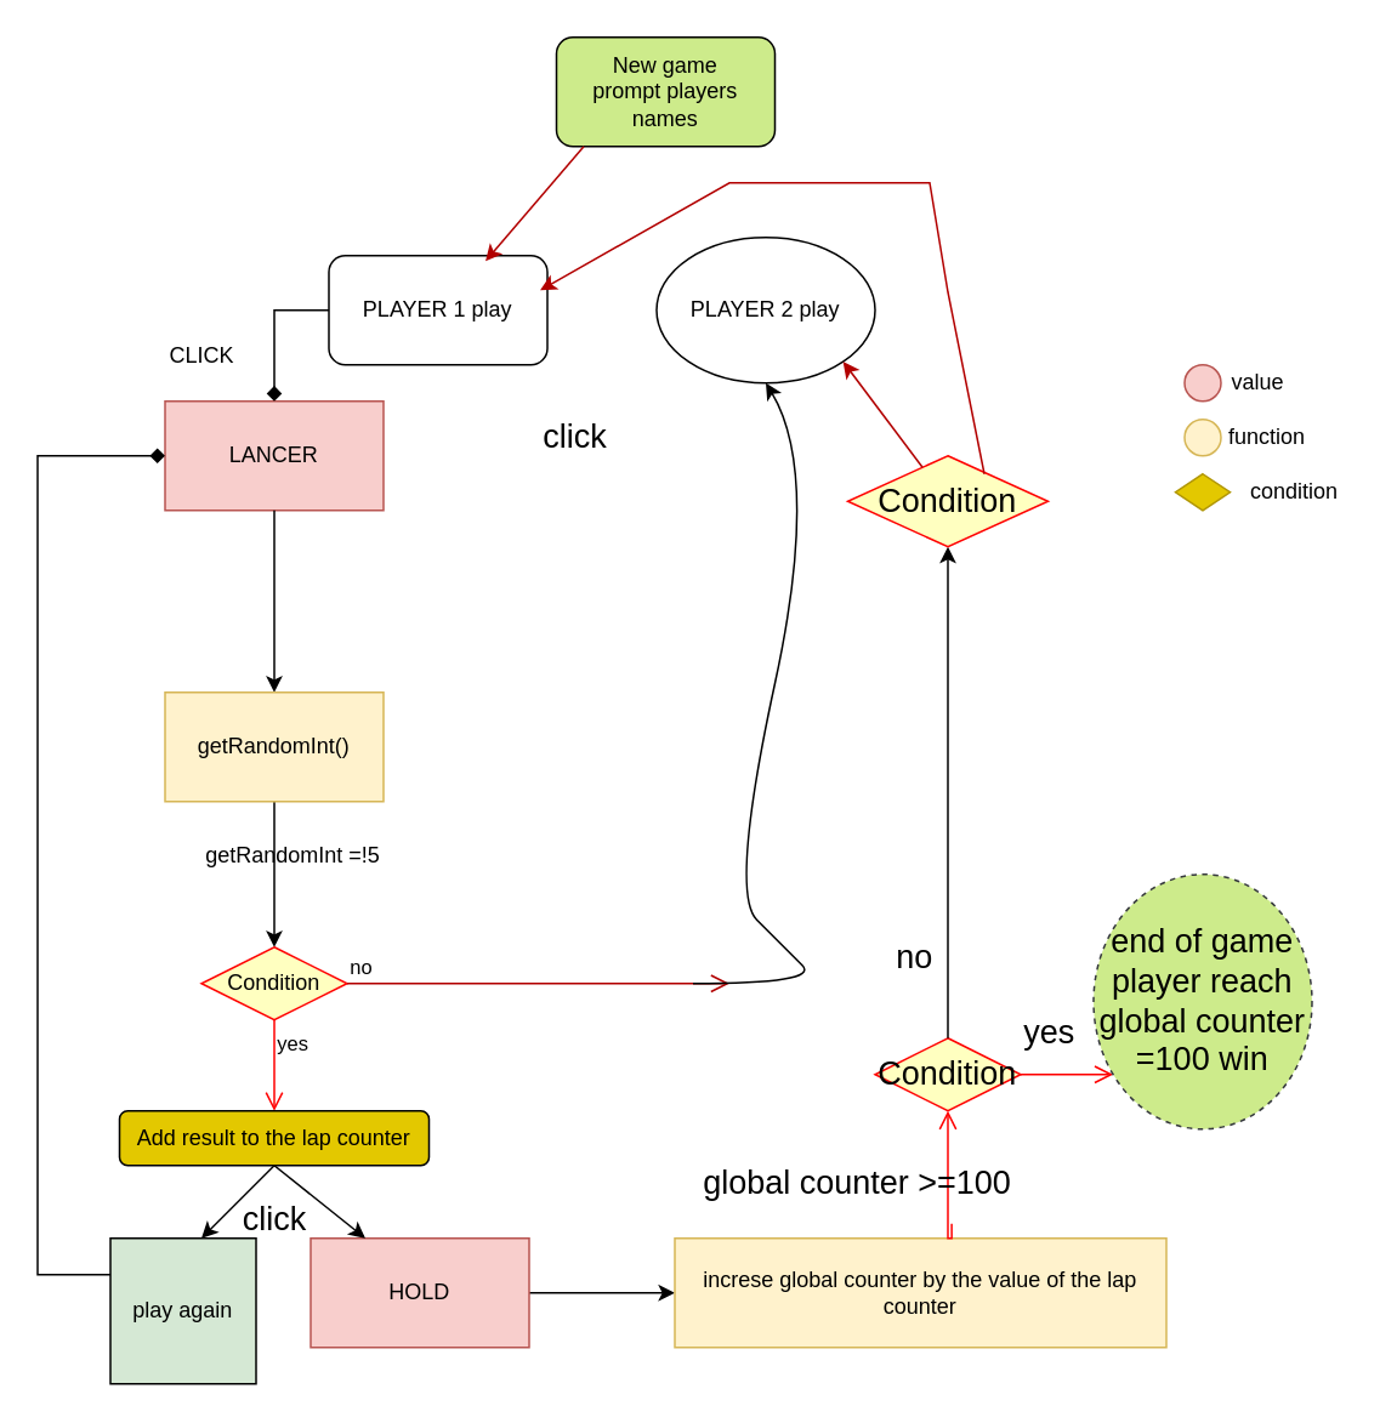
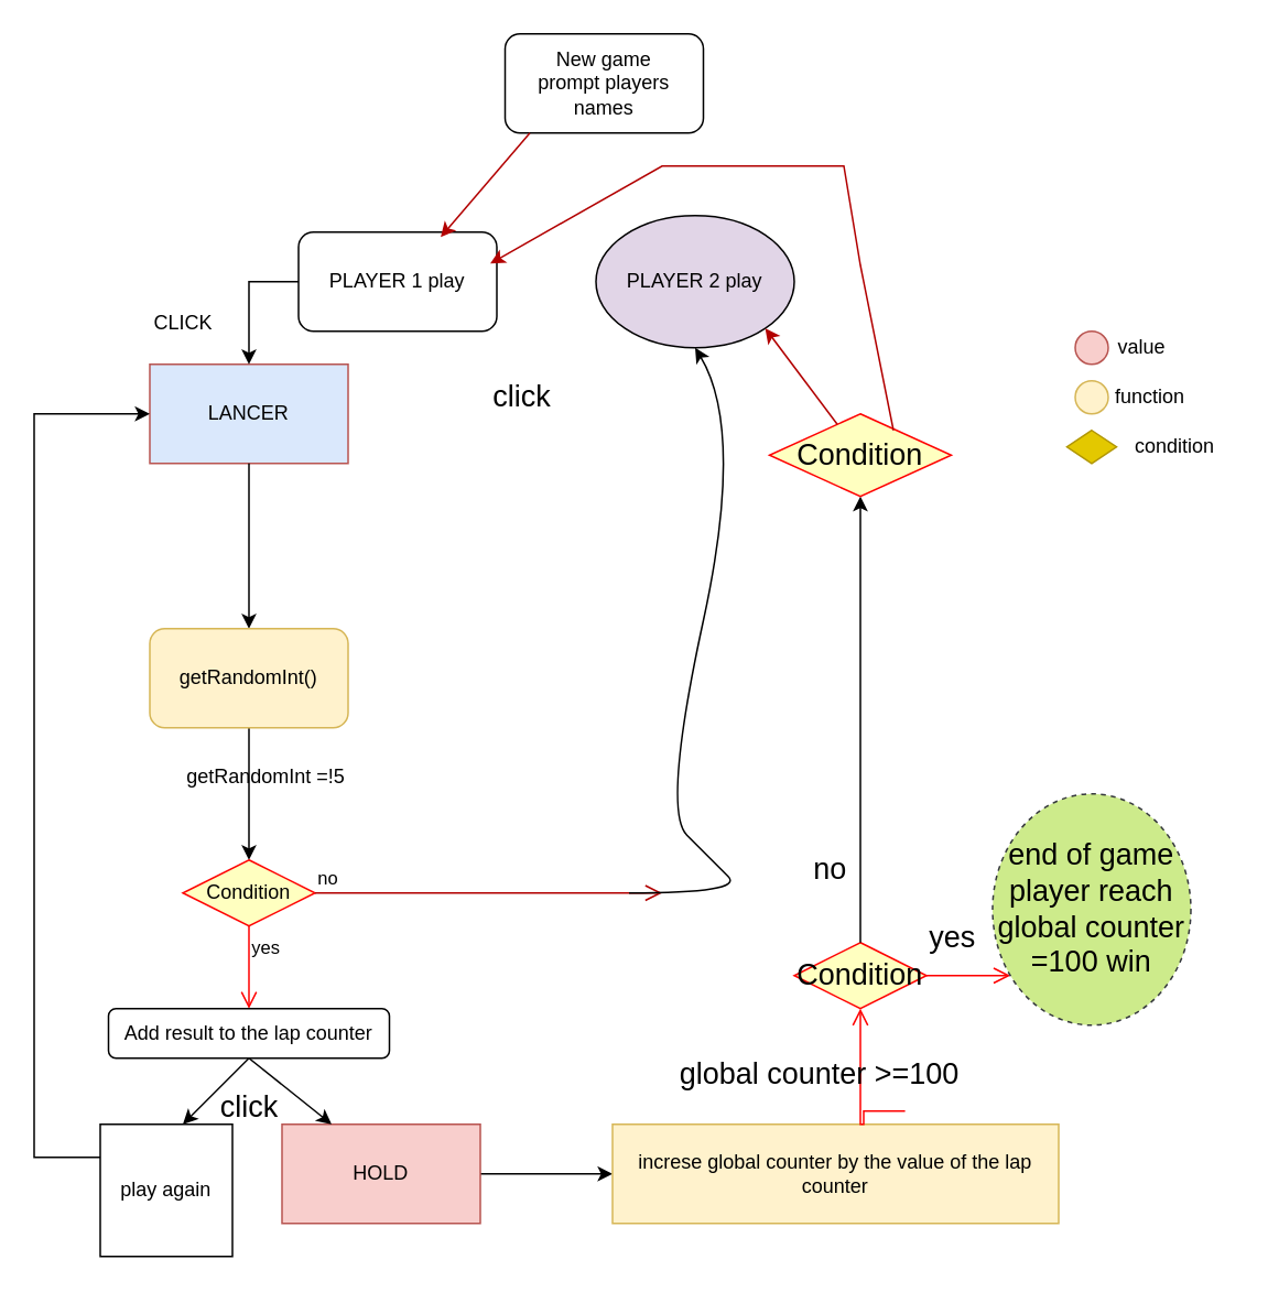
- <mxCell id="26" value="&lt;div&gt;New game&lt;/div&gt;&lt;div&gt;prompt players names&lt;br&gt;&lt;/div&gt;" style="rounded=1;whiteSpace=wrap;html=1;fillColor=#cdeb8b;" vertex="1" parent="1"><mxGeometry x="305" y="20" width="120" height="60" as="geometry" /></mxCell>
+ <mxCell id="26" value="&lt;div&gt;New game&lt;/div&gt;&lt;div&gt;prompt players names&lt;br&gt;&lt;/div&gt;" style="rounded=1;whiteSpace=wrap;html=1;" vertex="1" parent="1"><mxGeometry x="305" y="20" width="120" height="60" as="geometry" /></mxCell>
- <mxCell id="17" value="PLAYER 2 play" style="ellipse;whiteSpace=wrap;html=1;" vertex="1" parent="1"><mxGeometry x="360" y="130" width="120" height="80" as="geometry" /></mxCell>
+ <mxCell id="17" value="PLAYER 2 play" style="ellipse;whiteSpace=wrap;html=1;fillColor=#e1d5e7;" vertex="1" parent="1"><mxGeometry x="360" y="130" width="120" height="80" as="geometry" /></mxCell>
- <mxCell id="14" value="" style="edgeStyle=orthogonalEdgeStyle;rounded=0;orthogonalLoop=1;jettySize=auto;html=1;entryX=0.5;entryY=0;entryDx=0;entryDy=0;endArrow=diamond;" edge="1" parent="1" source="15" target="4"><mxGeometry relative="1" as="geometry"><mxPoint x="80" y="170" as="targetPoint" /><Array as="points"><mxPoint x="150" y="170" /></Array></mxGeometry></mxCell>
+ <mxCell id="14" value="" style="edgeStyle=orthogonalEdgeStyle;rounded=0;orthogonalLoop=1;jettySize=auto;html=1;entryX=0.5;entryY=0;entryDx=0;entryDy=0;" edge="1" parent="1" source="15" target="4"><mxGeometry relative="1" as="geometry"><mxPoint x="80" y="170" as="targetPoint" /><Array as="points"><mxPoint x="150" y="170" /></Array></mxGeometry></mxCell>
- <mxCell id="6" value="" style="endArrow=diamond;html=1;rounded=0;exitX=0;exitY=0.25;exitDx=0;exitDy=0;entryX=0;entryY=0.5;entryDx=0;entryDy=0;" edge="1" parent="1" source="18" target="4"><mxGeometry width="50" height="50" relative="1" as="geometry"><mxPoint x="20" y="710" as="sourcePoint" /><mxPoint x="20" y="240" as="targetPoint" /><Array as="points"><mxPoint x="20" y="700" /><mxPoint x="20" y="680" /><mxPoint x="20" y="250" /></Array></mxGeometry></mxCell>
+ <mxCell id="6" value="" style="endArrow=classic;html=1;rounded=0;exitX=0;exitY=0.25;exitDx=0;exitDy=0;entryX=0;entryY=0.5;entryDx=0;entryDy=0;" edge="1" parent="1" source="18" target="4"><mxGeometry width="50" height="50" relative="1" as="geometry"><mxPoint x="20" y="710" as="sourcePoint" /><mxPoint x="20" y="240" as="targetPoint" /><Array as="points"><mxPoint x="20" y="700" /><mxPoint x="20" y="680" /><mxPoint x="20" y="250" /></Array></mxGeometry></mxCell>
- <mxCell id="4" value="LANCER" style="rounded=0;whiteSpace=wrap;html=1;fillColor=#f8cecc;strokeColor=#b85450;" vertex="1" parent="1"><mxGeometry x="90" y="220" width="120" height="60" as="geometry" /></mxCell>
+ <mxCell id="4" value="LANCER" style="rounded=0;whiteSpace=wrap;html=1;fillColor=#dae8fc;strokeColor=#b85450;" vertex="1" parent="1"><mxGeometry x="90" y="220" width="120" height="60" as="geometry" /></mxCell>
- <mxCell id="8" value="getRandomInt()" style="rounded=0;whiteSpace=wrap;html=1;fillColor=#fff2cc;strokeColor=#d6b656;" vertex="1" parent="1"><mxGeometry x="90" y="380" width="120" height="60" as="geometry" /></mxCell>
+ <mxCell id="8" value="getRandomInt()" style="whiteSpace=wrap;html=1;fillColor=#fff2cc;strokeColor=#d6b656;rounded=1;" vertex="1" parent="1"><mxGeometry x="90" y="380" width="120" height="60" as="geometry" /></mxCell>
- <mxCell id="25" value="Add result to the lap counter" style="rounded=1;whiteSpace=wrap;html=1;fillColor=#e3c800;" vertex="1" parent="1"><mxGeometry x="65" y="610" width="170" height="30" as="geometry" /></mxCell>
+ <mxCell id="25" value="Add result to the lap counter" style="rounded=1;whiteSpace=wrap;html=1;" vertex="1" parent="1"><mxGeometry x="65" y="610" width="170" height="30" as="geometry" /></mxCell>
- <mxCell id="37" value="global counter &amp;gt;=100" style="text;html=1;align=center;verticalAlign=middle;resizable=0;points=[];autosize=1;strokeColor=none;fillColor=none;fontSize=18;" vertex="1" parent="1"><mxGeometry x="375" y="630" width="190" height="40" as="geometry" /></mxCell>
+ <mxCell id="37" value="global counter &amp;gt;=100" style="text;html=1;align=center;verticalAlign=middle;resizable=0;points=[];autosize=1;strokeColor=none;fillColor=none;fontSize=18;" vertex="1" parent="1"><mxGeometry x="400" y="630" width="190" height="40" as="geometry" /></mxCell>
- <mxCell id="18" value="play again" style="whiteSpace=wrap;html=1;aspect=fixed;fillColor=#d5e8d4;" vertex="1" parent="1"><mxGeometry x="60" y="680" width="80" height="80" as="geometry" /></mxCell>
+ <mxCell id="18" value="play again" style="whiteSpace=wrap;html=1;aspect=fixed;" vertex="1" parent="1"><mxGeometry x="60" y="680" width="80" height="80" as="geometry" /></mxCell>
